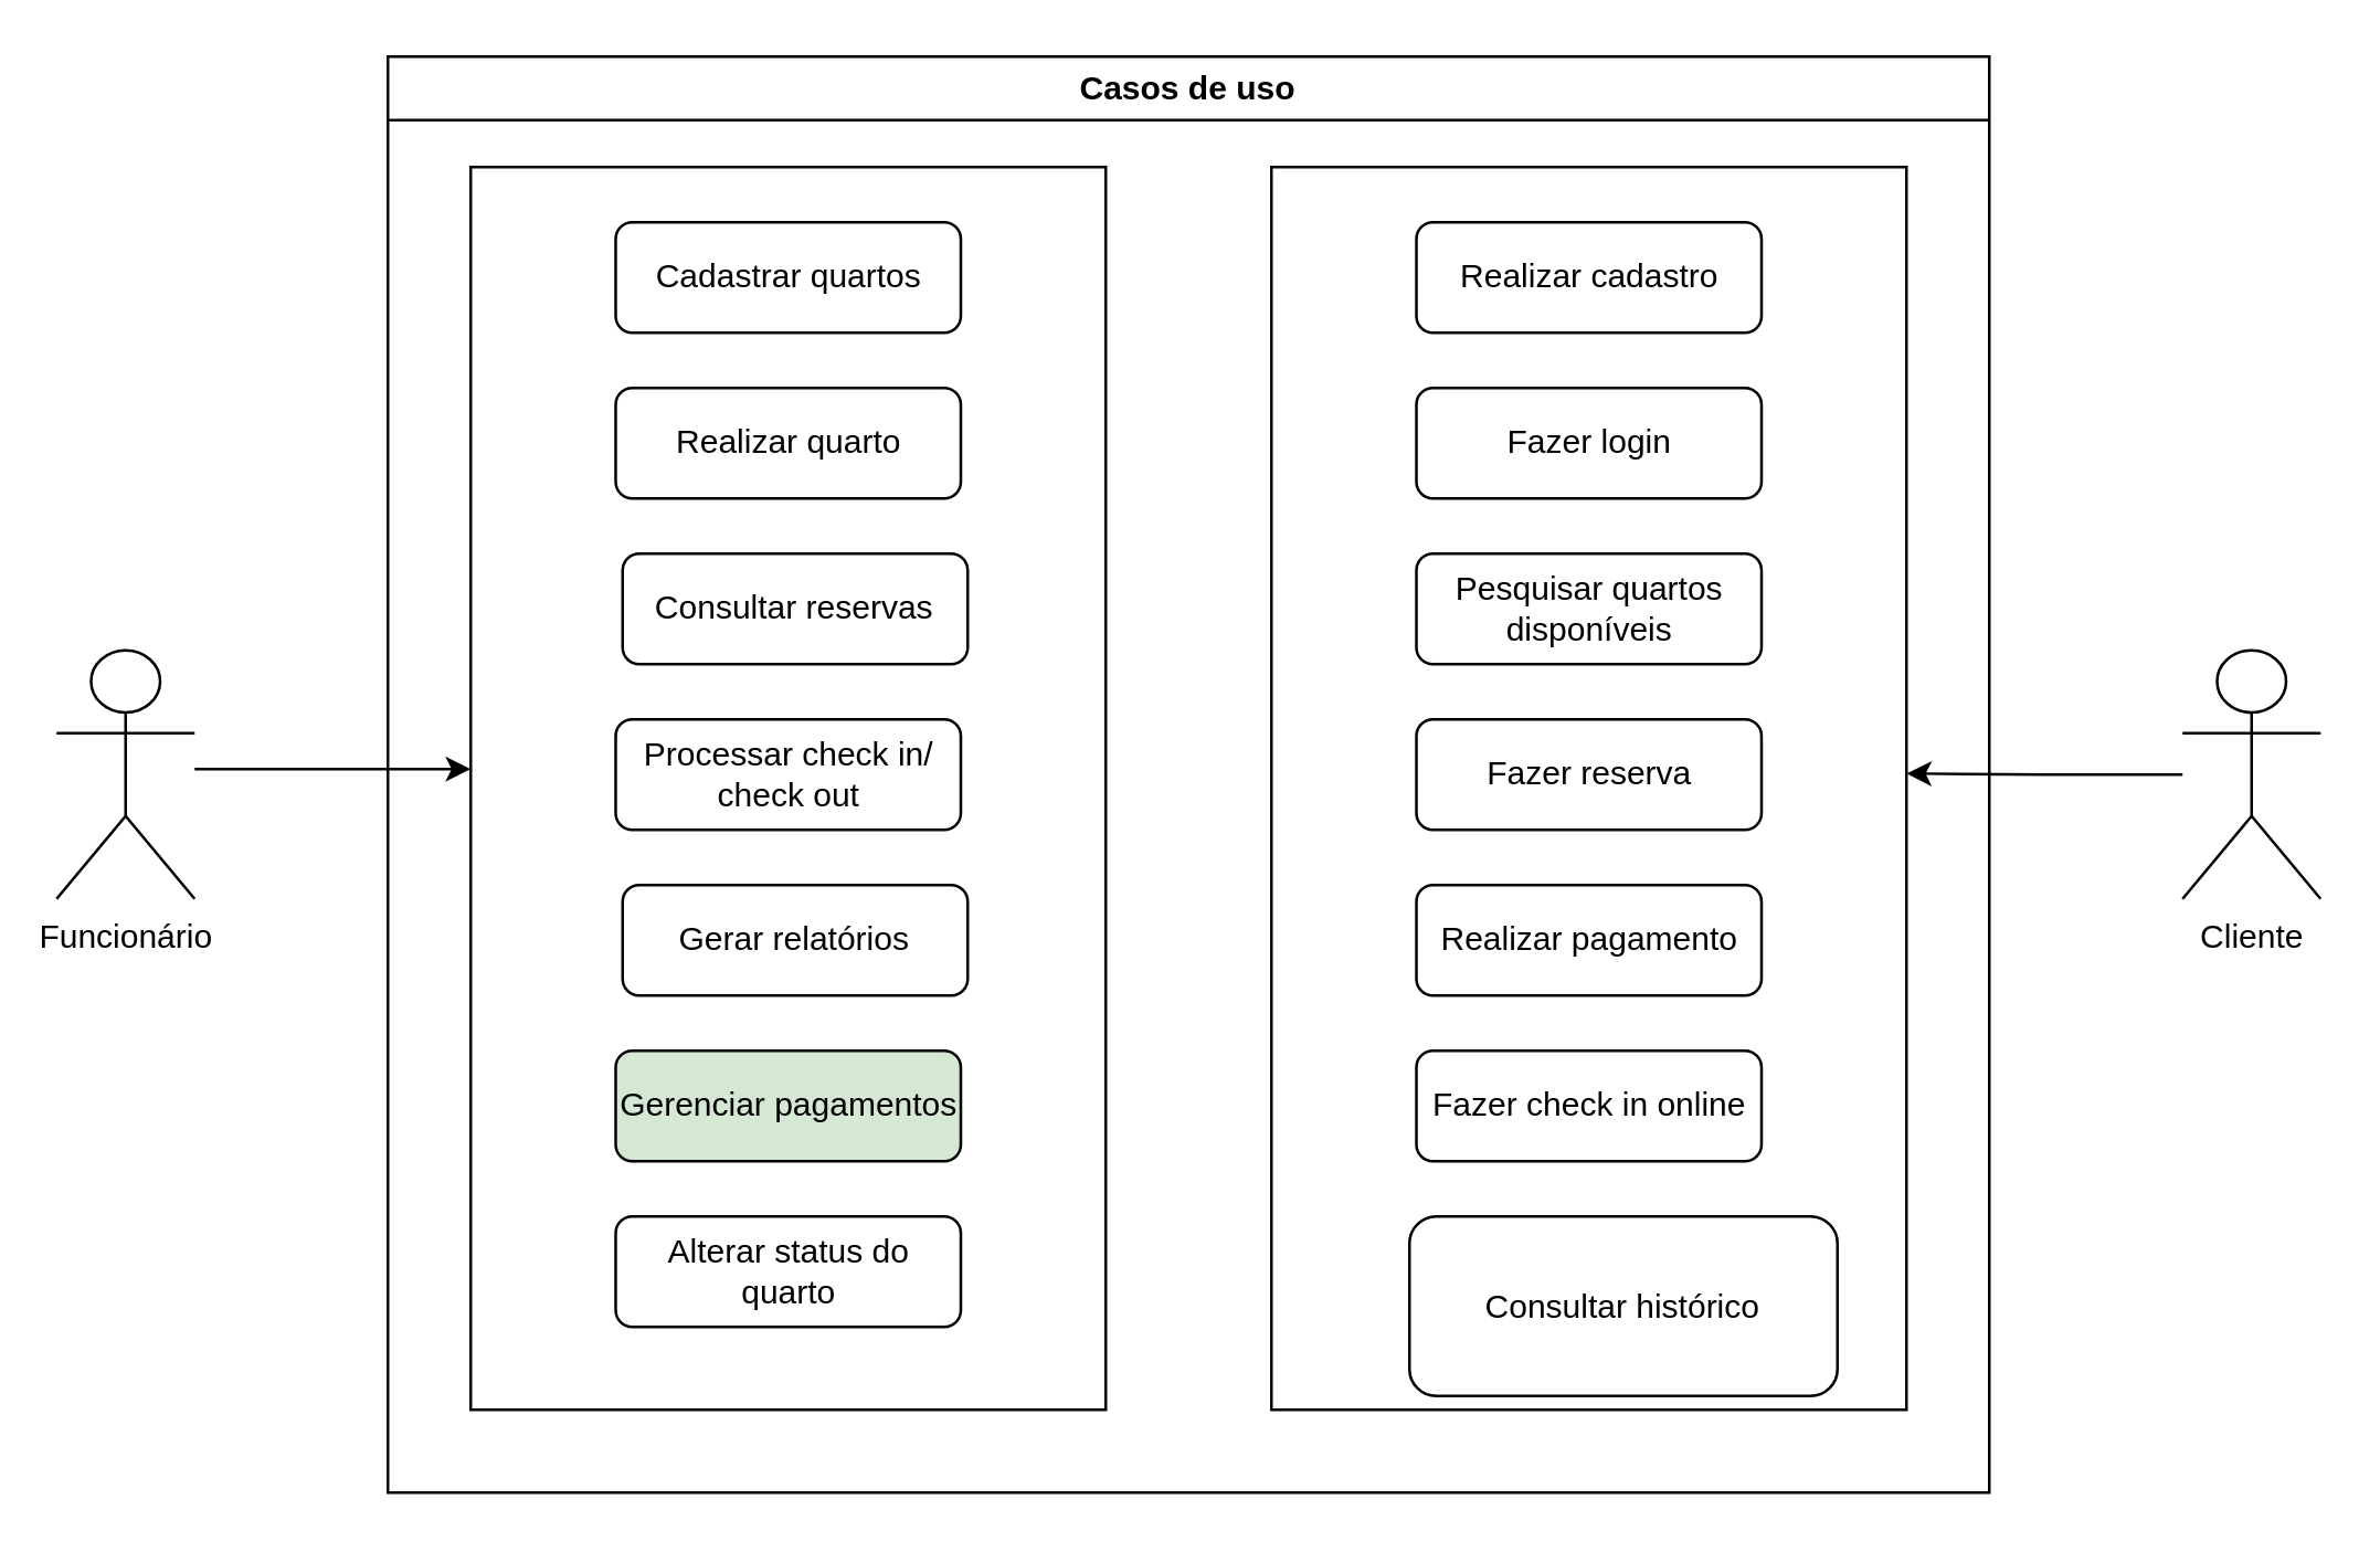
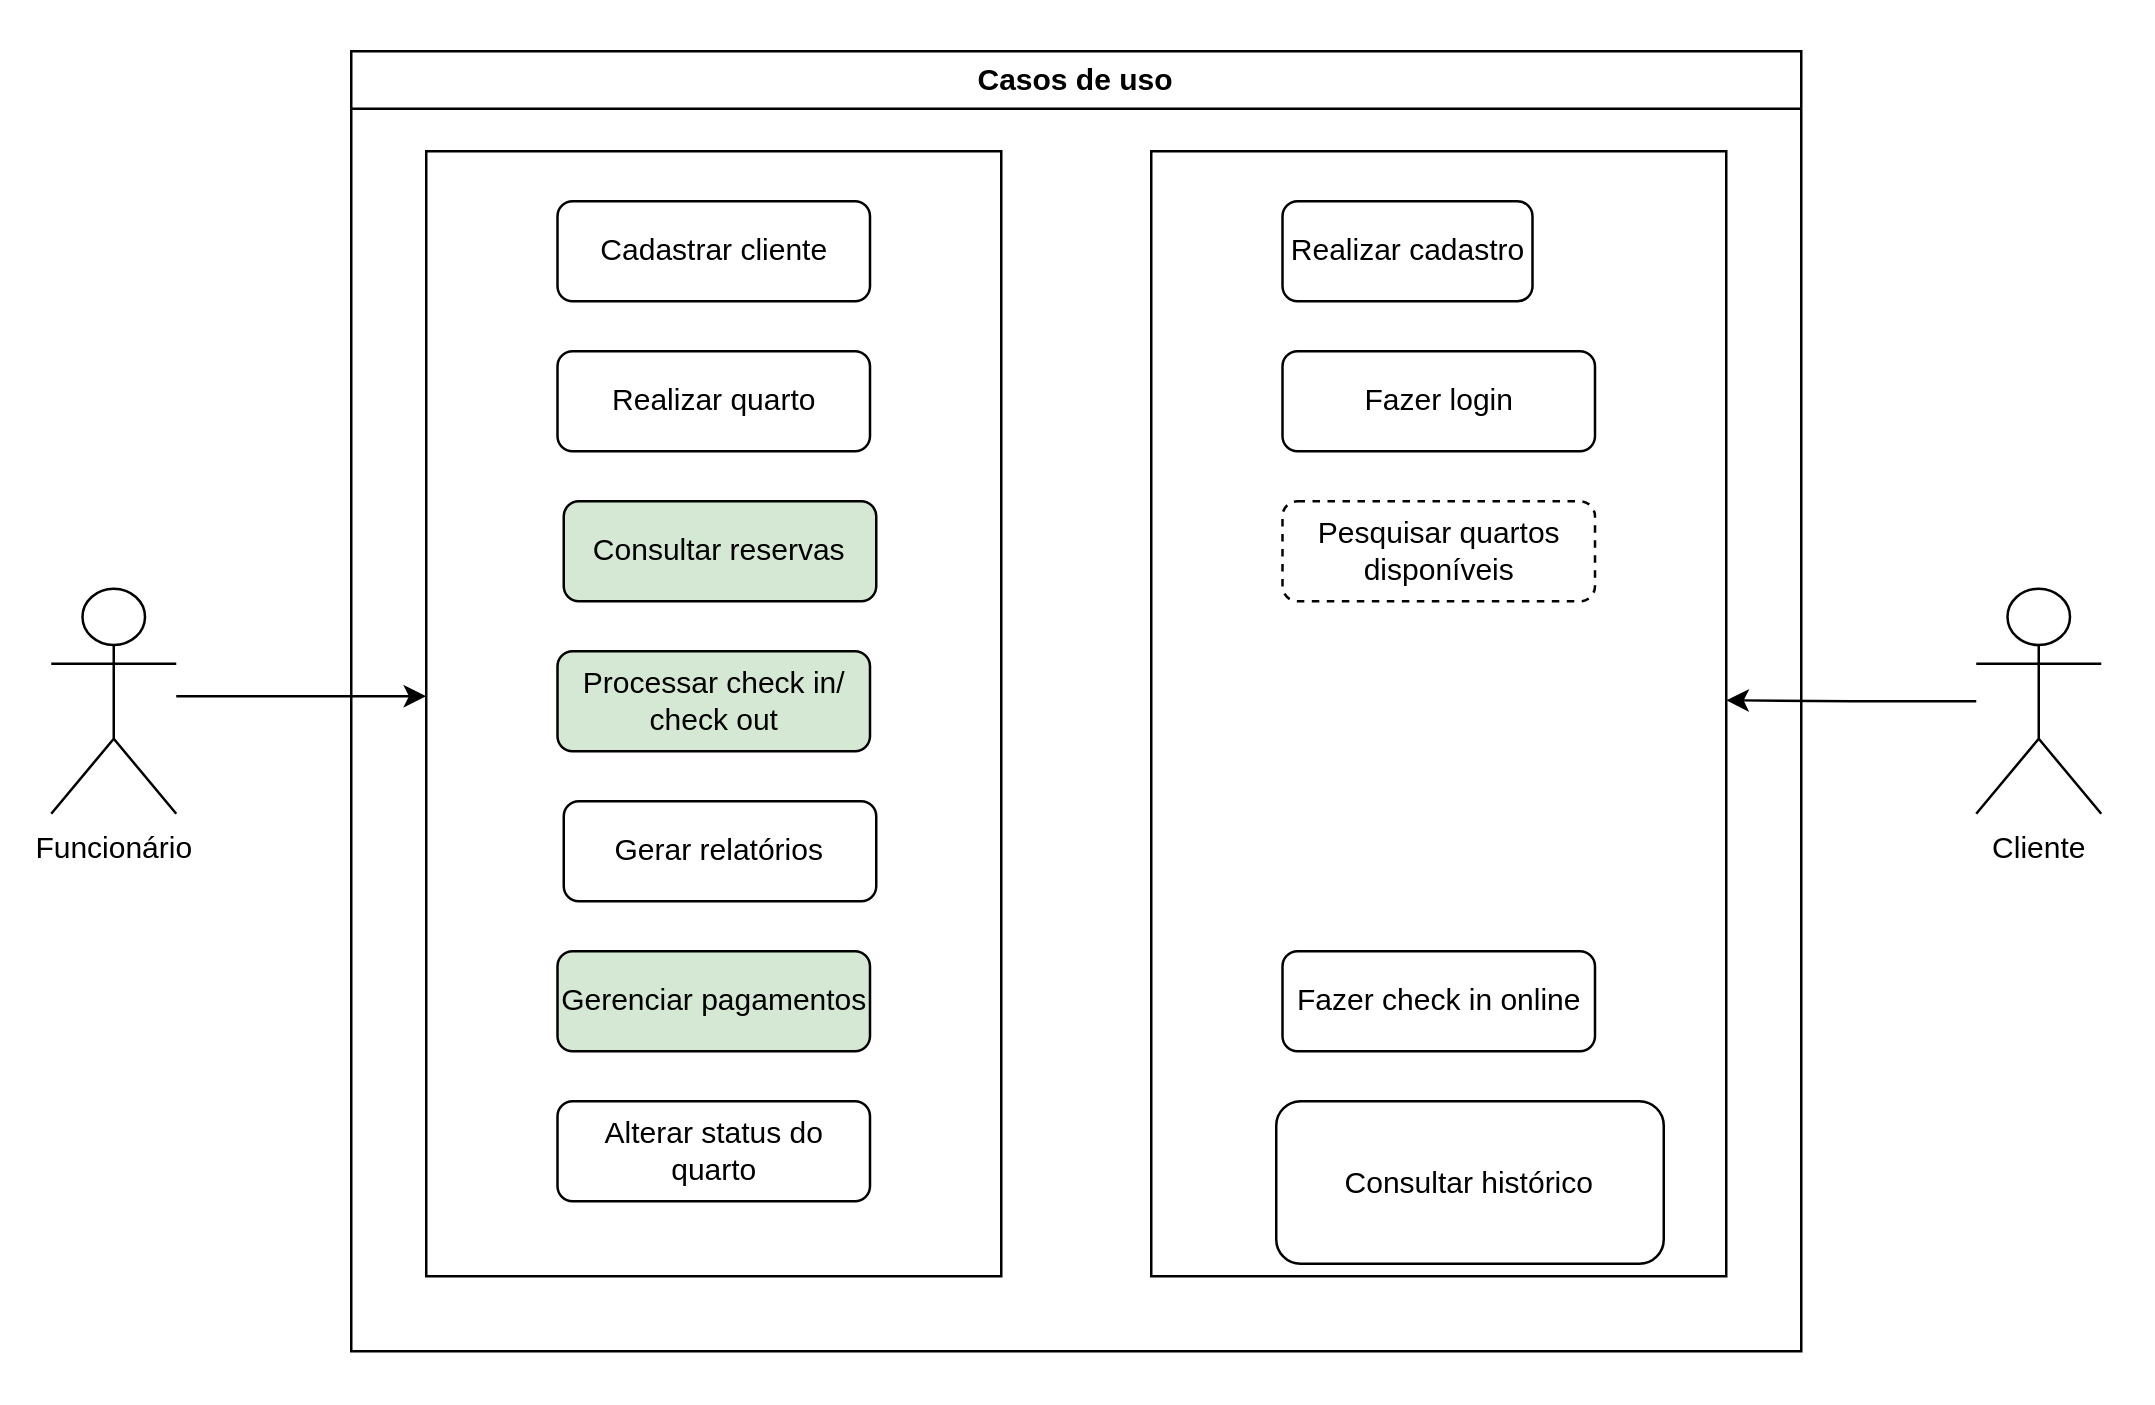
- <mxCell id="7" value="Cadastrar quartos" style="rounded=1;whiteSpace=wrap;html=1;" vertex="1" parent="4"><mxGeometry x="82.5" y="60" width="125" height="40" as="geometry" /></mxCell>
+ <mxCell id="7" value="Cadastrar cliente" style="rounded=1;whiteSpace=wrap;html=1;" vertex="1" parent="4"><mxGeometry x="82.5" y="60" width="125" height="40" as="geometry" /></mxCell>
- <mxCell id="14" value="Realizar cadastro" style="rounded=1;whiteSpace=wrap;html=1;" vertex="1" parent="4"><mxGeometry x="372.5" y="60" width="125" height="40" as="geometry" /></mxCell>
+ <mxCell id="14" value="Realizar cadastro" style="rounded=1;whiteSpace=wrap;html=1;" vertex="1" parent="4"><mxGeometry x="372.5" y="60" width="100" height="40" as="geometry" /></mxCell>
- <mxCell id="8" value="Consultar reservas" style="rounded=1;whiteSpace=wrap;html=1;" vertex="1" parent="4"><mxGeometry x="85" y="180" width="125" height="40" as="geometry" /></mxCell>
+ <mxCell id="8" value="Consultar reservas" style="rounded=1;whiteSpace=wrap;html=1;fillColor=#d5e8d4;" vertex="1" parent="4"><mxGeometry x="85" y="180" width="125" height="40" as="geometry" /></mxCell>
- <mxCell id="16" value="Pesquisar quartos disponíveis" style="rounded=1;whiteSpace=wrap;html=1;" vertex="1" parent="4"><mxGeometry x="372.5" y="180" width="125" height="40" as="geometry" /></mxCell>
+ <mxCell id="16" value="Pesquisar quartos disponíveis" style="rounded=1;whiteSpace=wrap;html=1;dashed=1;" vertex="1" parent="4"><mxGeometry x="372.5" y="180" width="125" height="40" as="geometry" /></mxCell>
- <mxCell id="10" value="Processar check in/ check out" style="rounded=1;whiteSpace=wrap;html=1;" vertex="1" parent="4"><mxGeometry x="82.5" y="240" width="125" height="40" as="geometry" /></mxCell>
+ <mxCell id="10" value="Processar check in/ check out" style="rounded=1;whiteSpace=wrap;html=1;fillColor=#d5e8d4;" vertex="1" parent="4"><mxGeometry x="82.5" y="240" width="125" height="40" as="geometry" /></mxCell>
- <mxCell id="17" value="Fazer reserva" style="rounded=1;whiteSpace=wrap;html=1;" vertex="1" parent="4"><mxGeometry x="372.5" y="240" width="125" height="40" as="geometry" /></mxCell>
- <mxCell id="18" value="Realizar pagamento" style="rounded=1;whiteSpace=wrap;html=1;" vertex="1" parent="4"><mxGeometry x="372.5" y="300" width="125" height="40" as="geometry" /></mxCell>
